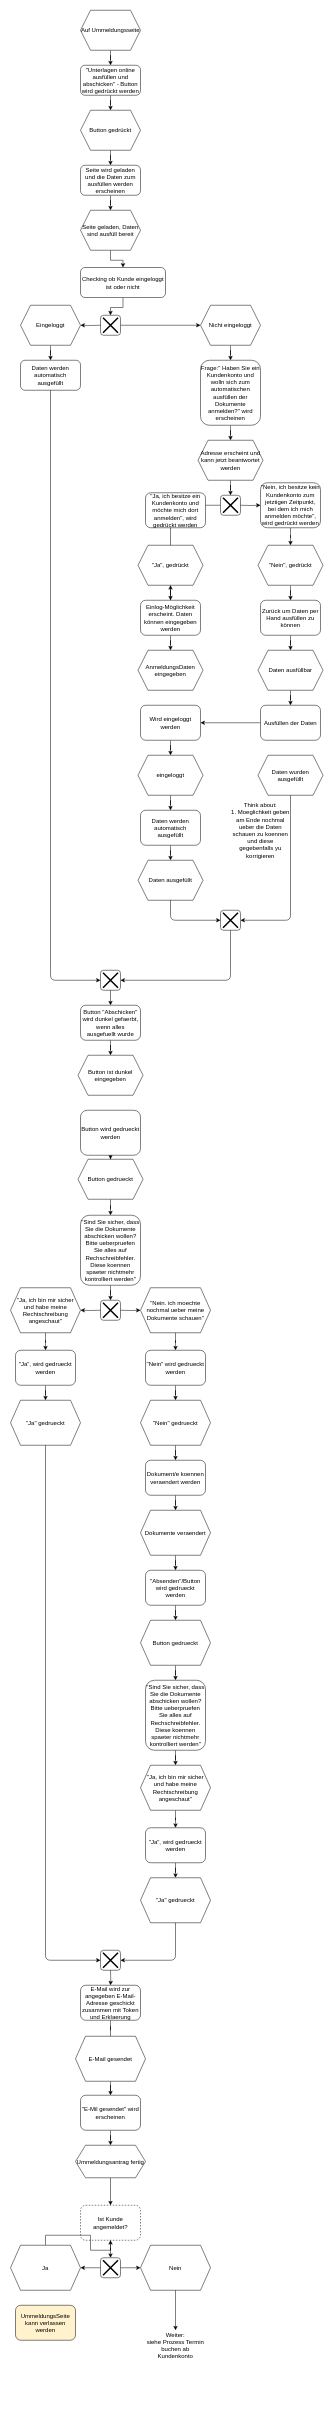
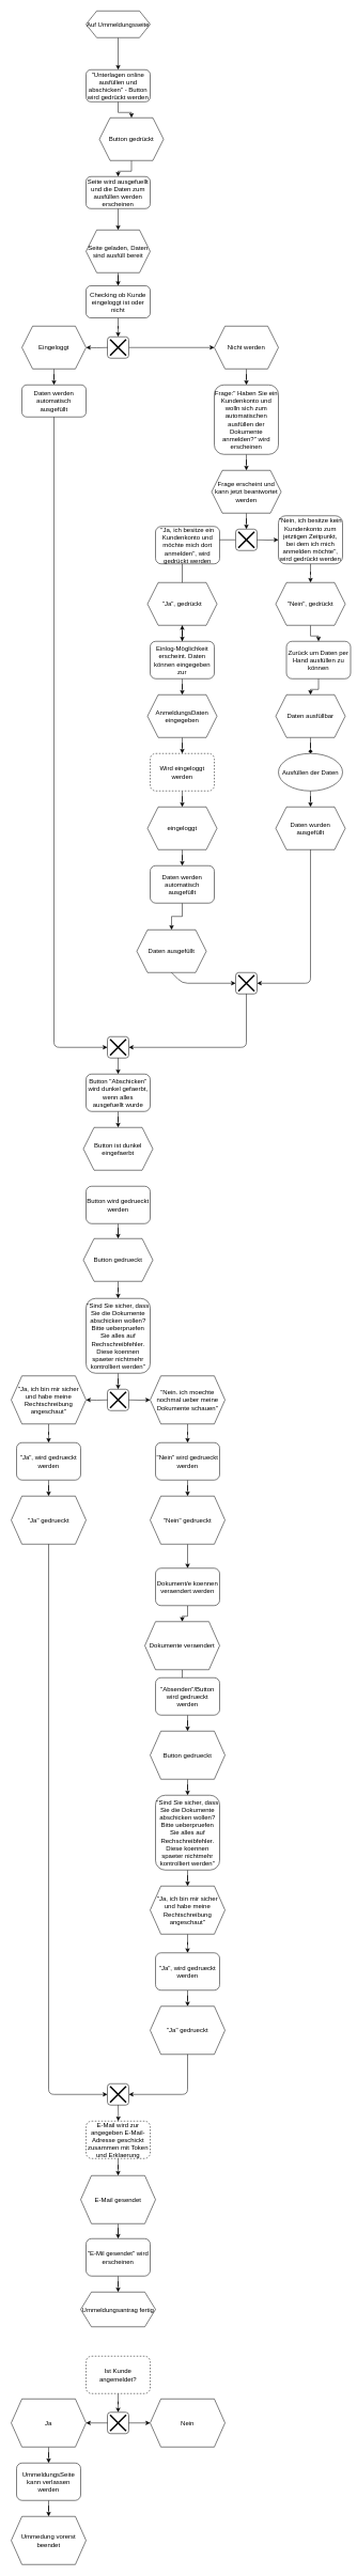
- <mxCell id="3" value="Auf Ummeldungsseite" style="shape=hexagon;perimeter=hexagonPerimeter2;whiteSpace=wrap;html=1;fixedSize=1;" vertex="1" parent="1"><mxGeometry x="160" y="20" width="120" height="80" as="geometry" /></mxCell>
+ <mxCell id="3" value="Auf Ummeldungsseite" style="shape=hexagon;perimeter=hexagonPerimeter2;whiteSpace=wrap;html=1;fixedSize=1;" vertex="1" parent="1"><mxGeometry x="160" y="20" width="120" height="50" as="geometry" /></mxCell>
- <mxCell id="7" value="Button gedrückt" style="shape=hexagon;perimeter=hexagonPerimeter2;whiteSpace=wrap;html=1;fixedSize=1;" vertex="1" parent="1"><mxGeometry x="160" y="220" width="120" height="80" as="geometry" /></mxCell>
+ <mxCell id="7" value="Button gedrückt" style="shape=hexagon;perimeter=hexagonPerimeter2;whiteSpace=wrap;html=1;fixedSize=1;" vertex="1" parent="1"><mxGeometry x="185" y="220" width="120" height="80" as="geometry" /></mxCell>
- <mxCell id="9" value="Seite wird geladen und die Daten zum ausfüllen werden erscheinen" style="rounded=1;whiteSpace=wrap;html=1;" vertex="1" parent="1"><mxGeometry x="160" y="330" width="120" height="60" as="geometry" /></mxCell>
+ <mxCell id="9" value="Seite wird ausgefuellt und die Daten zum ausfüllen werden erscheinen" style="rounded=1;whiteSpace=wrap;html=1;" vertex="1" parent="1"><mxGeometry x="160" y="330" width="120" height="60" as="geometry" /></mxCell>
- <mxCell id="11" value="Seite geladen, Daten sind ausfüll bereit" style="shape=hexagon;perimeter=hexagonPerimeter2;whiteSpace=wrap;html=1;fixedSize=1;" vertex="1" parent="1"><mxGeometry x="160" y="420" width="120" height="80" as="geometry" /></mxCell>
+ <mxCell id="11" value="Seite geladen, Daten sind ausfüll bereit" style="shape=hexagon;perimeter=hexagonPerimeter2;whiteSpace=wrap;html=1;fixedSize=1;" vertex="1" parent="1"><mxGeometry x="160" y="430" width="120" height="80" as="geometry" /></mxCell>
- <mxCell id="13" value="Checking ob Kunde eingeloggt ist oder nicht" style="rounded=1;whiteSpace=wrap;html=1;" vertex="1" parent="1"><mxGeometry x="160" y="534.5" width="170" height="60" as="geometry" /></mxCell>
+ <mxCell id="13" value="Checking ob Kunde eingeloggt ist oder nicht" style="rounded=1;whiteSpace=wrap;html=1;" vertex="1" parent="1"><mxGeometry x="160" y="534.5" width="120" height="60" as="geometry" /></mxCell>
- <mxCell id="15" value="Nicht eingeloggt" style="shape=hexagon;perimeter=hexagonPerimeter2;whiteSpace=wrap;html=1;fixedSize=1;" vertex="1" parent="1"><mxGeometry x="400" y="610" width="120" height="80" as="geometry" /></mxCell>
+ <mxCell id="15" value="Nicht werden" style="shape=hexagon;perimeter=hexagonPerimeter2;whiteSpace=wrap;html=1;fixedSize=1;" vertex="1" parent="1"><mxGeometry x="400" y="610" width="120" height="80" as="geometry" /></mxCell>
- <mxCell id="26" value="Adresse erscheint und kann jetzt beantwortet werden" style="shape=hexagon;perimeter=hexagonPerimeter2;whiteSpace=wrap;html=1;fixedSize=1;" vertex="1" parent="1"><mxGeometry x="395" y="880" width="130" height="80" as="geometry" /></mxCell>
+ <mxCell id="26" value="Frage erscheint und kann jetzt beantwortet werden" style="shape=hexagon;perimeter=hexagonPerimeter2;whiteSpace=wrap;html=1;fixedSize=1;" vertex="1" parent="1"><mxGeometry x="395" y="880" width="130" height="80" as="geometry" /></mxCell>
- <mxCell id="33" value="Einlog-Möglichkeit erscheint. Daten können eingegeben werden" style="rounded=1;whiteSpace=wrap;html=1;" vertex="1" parent="1"><mxGeometry x="280" y="1200" width="120" height="70" as="geometry" /></mxCell>
+ <mxCell id="33" value="Einlog-Möglichkeit erscheint. Daten können eingegeben zur" style="rounded=1;whiteSpace=wrap;html=1;" vertex="1" parent="1"><mxGeometry x="280" y="1200" width="120" height="70" as="geometry" /></mxCell>
- <mxCell id="41" value="Zurück um Daten per Hand ausfüllen zu können" style="rounded=1;whiteSpace=wrap;html=1;" vertex="1" parent="1"><mxGeometry x="520" y="1200" width="120" height="70" as="geometry" /></mxCell>
+ <mxCell id="41" value="Zurück um Daten per Hand ausfüllen zu können" style="rounded=1;whiteSpace=wrap;html=1;" vertex="1" parent="1"><mxGeometry x="535" y="1200" width="120" height="70" as="geometry" /></mxCell>
+ <mxCell id="42" value="" style="edgeStyle=orthogonalEdgeStyle;rounded=0;orthogonalLoop=1;jettySize=auto;html=1;" edge="1" parent="1" source="43" target="45"><mxGeometry relative="1" as="geometry" /></mxCell>
- <mxCell id="48" value="" style="edgeStyle=orthogonalEdgeStyle;rounded=0;orthogonalLoop=1;jettySize=auto;html=1;" edge="1" parent="1" source="49" target="51"><mxGeometry relative="1" as="geometry" /></mxCell>
+ <mxCell id="48" value="" style="edgeStyle=orthogonalEdgeStyle;rounded=0;orthogonalLoop=1;jettySize=auto;html=1;endArrow=diamond;" edge="1" parent="1" source="49" target="51"><mxGeometry relative="1" as="geometry" /></mxCell>
- <mxCell id="45" value="Wird eingeloggt werden" style="rounded=1;whiteSpace=wrap;html=1;" vertex="1" parent="1"><mxGeometry x="280" y="1410" width="120" height="70" as="geometry" /></mxCell>
+ <mxCell id="45" value="Wird eingeloggt werden" style="rounded=1;whiteSpace=wrap;html=1;dashed=1;" vertex="1" parent="1"><mxGeometry x="280" y="1410" width="120" height="70" as="geometry" /></mxCell>
- <mxCell id="50" value="" style="edgeStyle=orthogonalEdgeStyle;rounded=0;orthogonalLoop=1;jettySize=auto;html=1;" edge="1" parent="1" source="51" target="45"><mxGeometry relative="1" as="geometry" /></mxCell>
+ <mxCell id="50" value="" style="edgeStyle=orthogonalEdgeStyle;rounded=0;orthogonalLoop=1;jettySize=auto;html=1;" edge="1" parent="1" source="51" target="52"><mxGeometry relative="1" as="geometry" /></mxCell>
- <mxCell id="51" value="Ausfüllen der Daten" style="rounded=1;whiteSpace=wrap;html=1;" vertex="1" parent="1"><mxGeometry x="520" y="1410" width="120" height="70" as="geometry" /></mxCell>
+ <mxCell id="51" value="Ausfüllen der Daten" style="ellipse;whiteSpace=wrap;html=1;" vertex="1" parent="1"><mxGeometry x="520" y="1410" width="120" height="70" as="geometry" /></mxCell>
- <mxCell id="74" value="Think about:&lt;br&gt;1. Moeglichkeit geben am Ende nochmal ueber die Daten schauen zu koennen und diese gegebenfalls yu korrigieren" style="text;html=1;strokeColor=none;fillColor=none;align=center;verticalAlign=middle;whiteSpace=wrap;rounded=0;" vertex="1" parent="1"><mxGeometry x="460" y="1600" width="120" height="120" as="geometry" /></mxCell>
- <mxCell id="55" value="Daten ausgefüllt" style="shape=hexagon;perimeter=hexagonPerimeter2;whiteSpace=wrap;html=1;fixedSize=1;" vertex="1" parent="1"><mxGeometry x="275" y="1720" width="130" height="80" as="geometry" /></mxCell>
+ <mxCell id="55" value="Daten ausgefüllt" style="shape=hexagon;perimeter=hexagonPerimeter2;whiteSpace=wrap;html=1;fixedSize=1;" vertex="1" parent="1"><mxGeometry x="255" y="1740" width="130" height="80" as="geometry" /></mxCell>
- <mxCell id="66" value="Button ist dunkel eingegeben" style="shape=hexagon;perimeter=hexagonPerimeter2;whiteSpace=wrap;html=1;fixedSize=1;" vertex="1" parent="1"><mxGeometry x="155" y="2110" width="130" height="80" as="geometry" /></mxCell>
+ <mxCell id="66" value="Button ist dunkel eingefaerbt" style="shape=hexagon;perimeter=hexagonPerimeter2;whiteSpace=wrap;html=1;fixedSize=1;" vertex="1" parent="1"><mxGeometry x="155" y="2110" width="130" height="80" as="geometry" /></mxCell>
- <mxCell id="69" value="Button wird gedrueckt werden" style="rounded=1;whiteSpace=wrap;html=1;" vertex="1" parent="1"><mxGeometry x="160" y="2220" width="120" height="90" as="geometry" /></mxCell>
+ <mxCell id="69" value="Button wird gedrueckt werden" style="rounded=1;whiteSpace=wrap;html=1;" vertex="1" parent="1"><mxGeometry x="160" y="2220" width="120" height="70" as="geometry" /></mxCell>
- <mxCell id="91" value="Dokument/e koennen veraendert werden" style="rounded=1;whiteSpace=wrap;html=1;" vertex="1" parent="1"><mxGeometry x="290" y="2920" width="120" height="70" as="geometry" /></mxCell>
+ <mxCell id="91" value="Dokument/e koennen veraendert werden" style="rounded=1;whiteSpace=wrap;html=1;" vertex="1" parent="1"><mxGeometry x="290" y="2935" width="120" height="70" as="geometry" /></mxCell>
- <mxCell id="93" value="Dokumente veraendert" style="shape=hexagon;perimeter=hexagonPerimeter2;whiteSpace=wrap;html=1;fixedSize=1;" vertex="1" parent="1"><mxGeometry x="280" y="3020" width="140" height="90" as="geometry" /></mxCell>
+ <mxCell id="93" value="Dokumente veraendert" style="shape=hexagon;perimeter=hexagonPerimeter2;whiteSpace=wrap;html=1;fixedSize=1;" vertex="1" parent="1"><mxGeometry x="270" y="3035" width="140" height="90" as="geometry" /></mxCell>
- <mxCell id="111" value="E-Mail wird zur angegeben E-Mail-Adresse geschickt zusammen mit Token und Erklaerung" style="rounded=1;whiteSpace=wrap;html=1;" vertex="1" parent="1"><mxGeometry x="160" y="3970" width="120" height="70" as="geometry" /></mxCell>
+ <mxCell id="111" value="E-Mail wird zur angegeben E-Mail-Adresse geschickt zusammen mit Token und Erklaerung" style="rounded=1;whiteSpace=wrap;html=1;dashed=1;" vertex="1" parent="1"><mxGeometry x="160" y="3970" width="120" height="70" as="geometry" /></mxCell>
- <mxCell id="110" value="" style="edgeStyle=orthogonalEdgeStyle;rounded=0;orthogonalLoop=1;jettySize=auto;html=1;endArrow=none;" edge="1" parent="1" source="111" target="113"><mxGeometry relative="1" as="geometry" /></mxCell>
+ <mxCell id="110" value="" style="edgeStyle=orthogonalEdgeStyle;rounded=0;orthogonalLoop=1;jettySize=auto;html=1;" edge="1" parent="1" source="111" target="113"><mxGeometry relative="1" as="geometry" /></mxCell>
- <mxCell id="116" value="" style="edgeStyle=orthogonalEdgeStyle;rounded=0;orthogonalLoop=1;jettySize=auto;html=1;" edge="1" parent="1" source="117" target="119"><mxGeometry relative="1" as="geometry" /></mxCell>
- <mxCell id="120" value="" style="edgeStyle=orthogonalEdgeStyle;rounded=0;orthogonalLoop=1;jettySize=auto;html=1;" edge="1" parent="1" source="121" target="119"><mxGeometry relative="1" as="geometry" /></mxCell>
+ <mxCell id="120" value="" style="edgeStyle=orthogonalEdgeStyle;rounded=0;orthogonalLoop=1;jettySize=auto;html=1;" edge="1" parent="1" source="121" target="128"><mxGeometry relative="1" as="geometry" /></mxCell>
- <mxCell id="128" value="UmmeldungsSeite kann verlassen werden" style="rounded=1;whiteSpace=wrap;html=1;fillColor=#fff2cc;" vertex="1" parent="1"><mxGeometry x="30" y="4610" width="120" height="70" as="geometry" /></mxCell>
+ <mxCell id="128" value="UmmeldungsSeite kann verlassen werden" style="rounded=1;whiteSpace=wrap;html=1;" vertex="1" parent="1"><mxGeometry x="30" y="4610" width="120" height="70" as="geometry" /></mxCell>
- <mxCell id="130" value="" style="endArrow=classic;html=1;exitX=0.5;exitY=1;exitDx=0;exitDy=0;" edge="1" parent="1" source="122" target="131"><mxGeometry width="50" height="50" relative="1" as="geometry"><mxPoint x="320" y="4660" as="sourcePoint" /><mxPoint x="350" y="4670" as="targetPoint" /></mxGeometry></mxCell>
- <mxCell id="131" value="Weiter:&lt;br&gt;siehe Prozess Termin buchen ab Kundenkonto" style="text;html=1;strokeColor=none;fillColor=none;align=center;verticalAlign=middle;whiteSpace=wrap;rounded=0;" vertex="1" parent="1"><mxGeometry x="290" y="4660" width="120" height="60" as="geometry" /></mxCell>
+ <mxCell id="127" value="" style="edgeStyle=orthogonalEdgeStyle;rounded=0;orthogonalLoop=1;jettySize=auto;html=1;" edge="1" parent="1" source="128" target="129"><mxGeometry relative="1" as="geometry" /></mxCell>
+ <mxCell id="129" value="Ummedung vorerst beendet" style="shape=hexagon;perimeter=hexagonPerimeter2;whiteSpace=wrap;html=1;fixedSize=1;" vertex="1" parent="1"><mxGeometry x="20" y="4710" width="140" height="90" as="geometry" /></mxCell>
